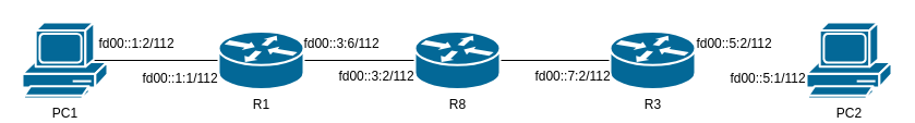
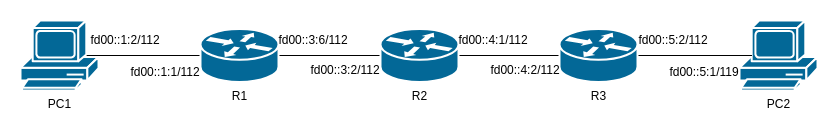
+ <mxCell id="15" value="fd00::4:1/112" style="text;html=1;strokeColor=none;fillColor=none;align=center;verticalAlign=middle;whiteSpace=wrap;rounded=0;" vertex="1" parent="1"><mxGeometry x="458" y="30" width="70" height="20" as="geometry" /></mxCell>
+ <mxCell id="9" style="edgeStyle=orthogonalEdgeStyle;rounded=0;orthogonalLoop=1;jettySize=auto;html=1;exitX=1;exitY=0.5;exitDx=0;exitDy=0;exitPerimeter=0;entryX=0.16;entryY=0.5;entryDx=0;entryDy=0;entryPerimeter=0;startArrow=none;startFill=0;endArrow=none;endFill=0;" edge="1" parent="1" source="10" target="4"><mxGeometry relative="1" as="geometry" /></mxCell>
- <mxCell id="16" value="fd00::7:2/112" style="text;html=1;strokeColor=none;fillColor=none;align=center;verticalAlign=middle;whiteSpace=wrap;rounded=0;" vertex="1" parent="1"><mxGeometry x="490" y="60" width="70" height="20" as="geometry" /></mxCell>
+ <mxCell id="16" value="fd00::4:2/112" style="text;html=1;strokeColor=none;fillColor=none;align=center;verticalAlign=middle;whiteSpace=wrap;rounded=0;" vertex="1" parent="1"><mxGeometry x="490" y="60" width="70" height="20" as="geometry" /></mxCell>
- <mxCell id="18" value="fd00::5:1/112" style="text;html=1;strokeColor=none;fillColor=none;align=center;verticalAlign=middle;whiteSpace=wrap;rounded=0;" vertex="1" parent="1"><mxGeometry x="669" y="61.5" width="70" height="20" as="geometry" /></mxCell>
+ <mxCell id="18" value="fd00::5:1/119" style="text;html=1;strokeColor=none;fillColor=none;align=center;verticalAlign=middle;whiteSpace=wrap;rounded=0;" vertex="1" parent="1"><mxGeometry x="669" y="61.5" width="70" height="20" as="geometry" /></mxCell>
- <mxCell id="8" value="R8" style="shape=mxgraph.cisco.routers.router;html=1;pointerEvents=1;dashed=0;fillColor=#036897;strokeColor=#ffffff;strokeWidth=2;verticalLabelPosition=bottom;verticalAlign=top;align=center;outlineConnect=0;" vertex="1" parent="1"><mxGeometry x="380" y="28.5" width="78" height="53" as="geometry" /></mxCell>
+ <mxCell id="8" value="R2" style="shape=mxgraph.cisco.routers.router;html=1;pointerEvents=1;dashed=0;fillColor=#036897;strokeColor=#ffffff;strokeWidth=2;verticalLabelPosition=bottom;verticalAlign=top;align=center;outlineConnect=0;" vertex="1" parent="1"><mxGeometry x="380" y="28.5" width="78" height="53" as="geometry" /></mxCell>
